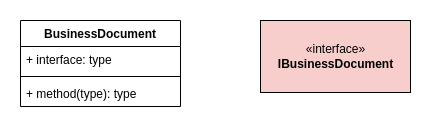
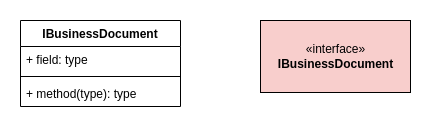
- <mxCell id="2" value="BusinessDocument" style="swimlane;fontStyle=1;align=center;verticalAlign=top;childLayout=stackLayout;horizontal=1;startSize=26;horizontalStack=0;resizeParent=1;resizeParentMax=0;resizeLast=0;collapsible=1;marginBottom=0;" vertex="1" parent="1"><mxGeometry x="20" y="20" width="160" height="86" as="geometry" /></mxCell>
+ <mxCell id="2" value="IBusinessDocument" style="swimlane;fontStyle=1;align=center;verticalAlign=top;childLayout=stackLayout;horizontal=1;startSize=26;horizontalStack=0;resizeParent=1;resizeParentMax=0;resizeLast=0;collapsible=1;marginBottom=0;" vertex="1" parent="1"><mxGeometry x="20" y="20" width="160" height="86" as="geometry" /></mxCell>
- <mxCell id="3" value="+ interface: type" style="text;strokeColor=none;fillColor=none;align=left;verticalAlign=top;spacingLeft=4;spacingRight=4;overflow=hidden;rotatable=0;points=[[0,0.5],[1,0.5]];portConstraint=eastwest;" vertex="1" parent="2"><mxGeometry y="26" width="160" height="26" as="geometry" /></mxCell>
+ <mxCell id="3" value="+ field: type" style="text;strokeColor=none;fillColor=none;align=left;verticalAlign=top;spacingLeft=4;spacingRight=4;overflow=hidden;rotatable=0;points=[[0,0.5],[1,0.5]];portConstraint=eastwest;" vertex="1" parent="2"><mxGeometry y="26" width="160" height="26" as="geometry" /></mxCell>
